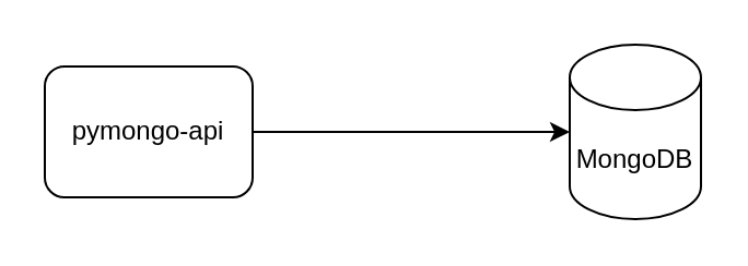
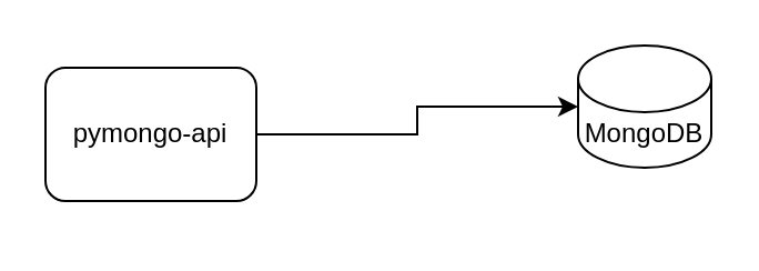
- <mxCell id="2" value="MongoDB" style="shape=cylinder3;whiteSpace=wrap;html=1;boundedLbl=1;backgroundOutline=1;size=15;" parent="1" vertex="1"><mxGeometry x="260" y="20" width="60" height="80" as="geometry" /></mxCell>
+ <mxCell id="2" value="MongoDB" style="shape=cylinder3;whiteSpace=wrap;html=1;boundedLbl=1;backgroundOutline=1;size=15;" parent="1" vertex="1"><mxGeometry x="260" y="20" width="60" height="55" as="geometry" /></mxCell>
